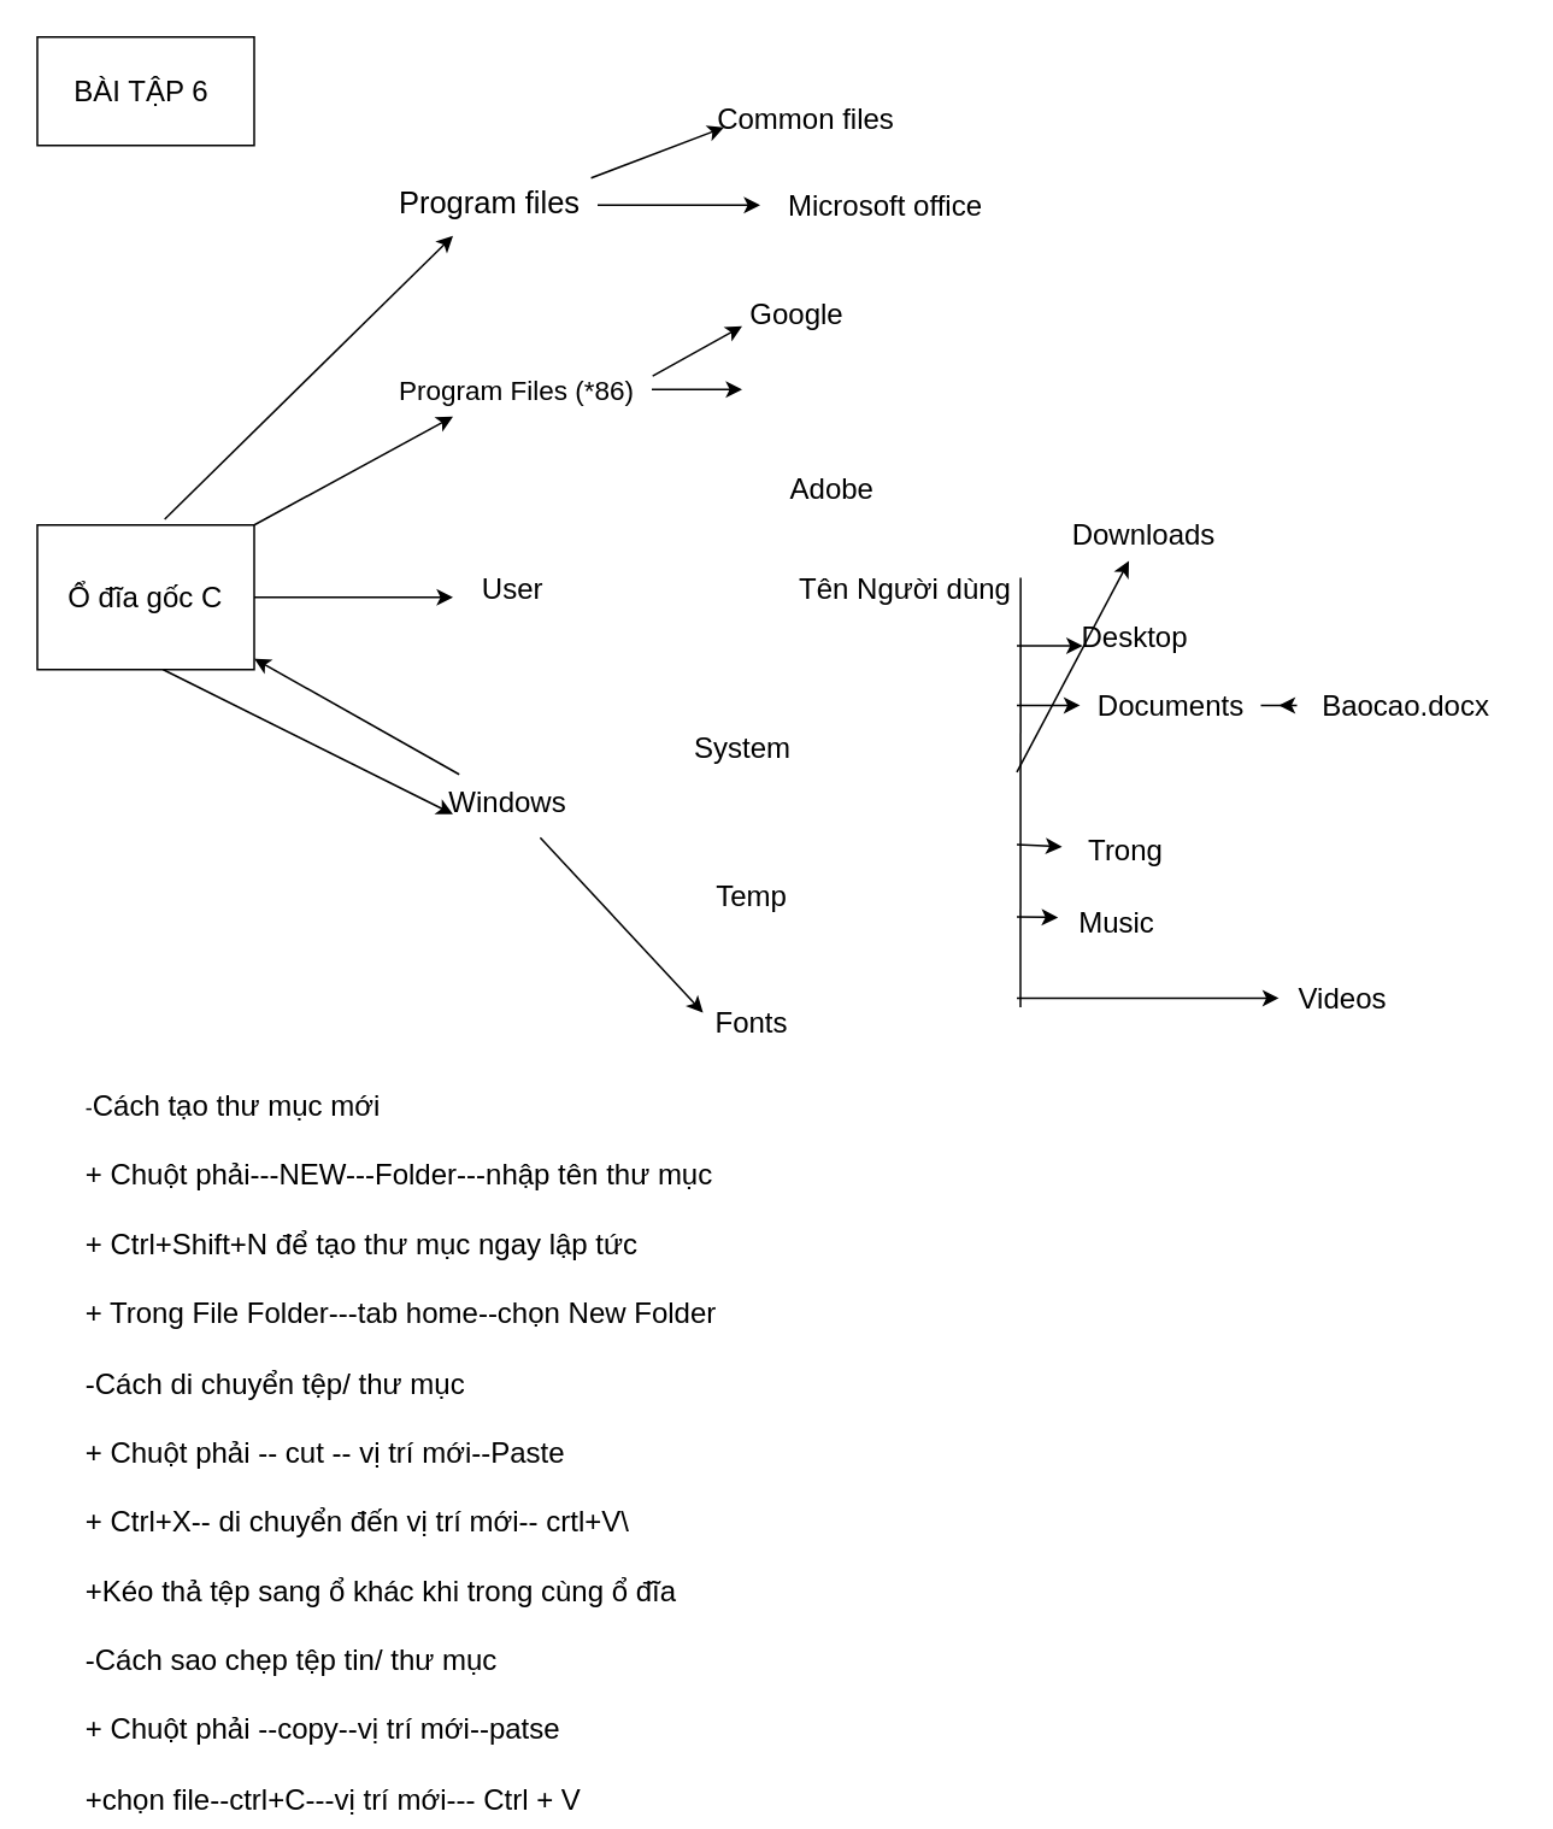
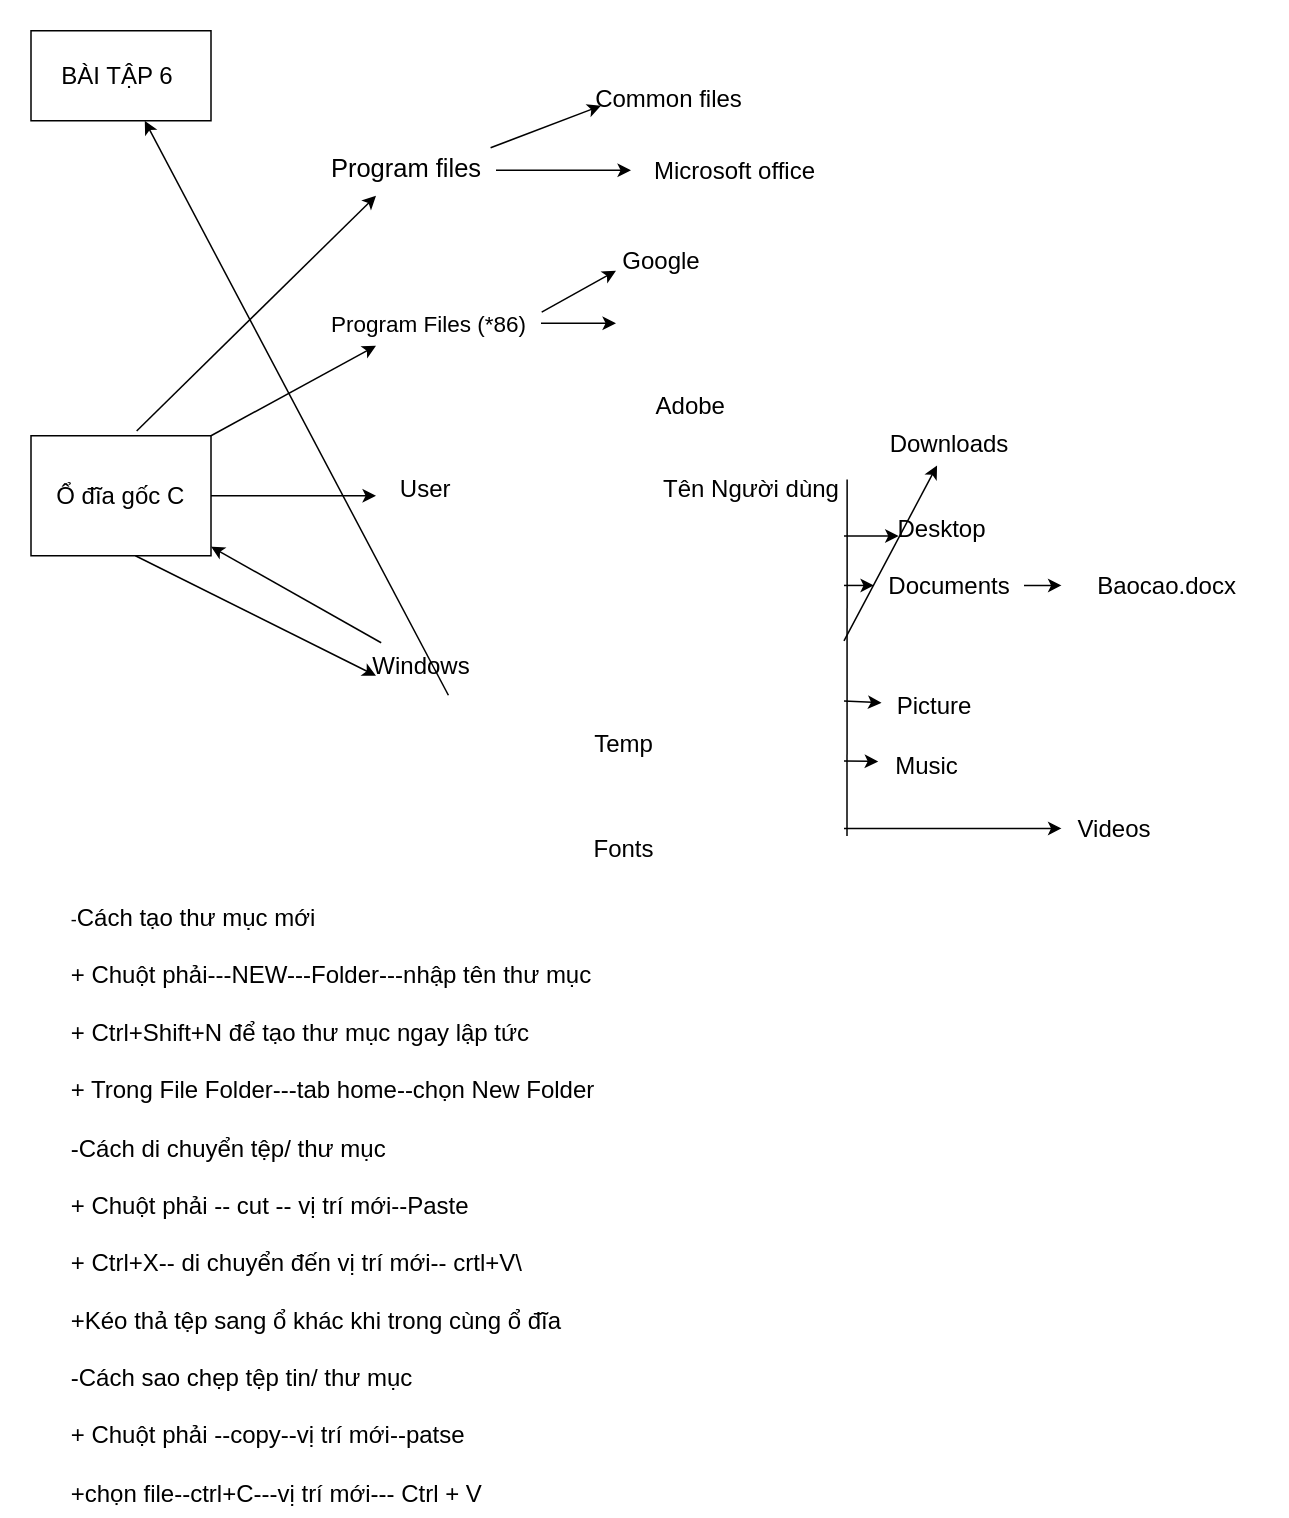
- <mxCell id="20" value="&lt;font style=&quot;font-size: 16px;&quot;&gt;Documents&lt;/font&gt;" style="text;html=1;align=center;verticalAlign=middle;resizable=0;points=[];autosize=1;strokeColor=none;fillColor=none;" vertex="1" parent="1"><mxGeometry x="597" y="374.8" width="100" height="30" as="geometry" /></mxCell>
+ <mxCell id="20" value="&lt;font style=&quot;font-size: 16px;&quot;&gt;Documents&lt;/font&gt;" style="text;html=1;align=center;verticalAlign=middle;resizable=0;points=[];autosize=1;strokeColor=none;fillColor=none;" vertex="1" parent="1"><mxGeometry x="582" y="374.8" width="100" height="30" as="geometry" /></mxCell>
- <mxCell id="35" value="&lt;font style=&quot;font-size: 16px;&quot;&gt;System&lt;/font&gt;" style="text;html=1;align=center;verticalAlign=middle;resizable=0;points=[];autosize=1;strokeColor=none;fillColor=none;" vertex="1" parent="1"><mxGeometry x="370" y="398" width="80" height="30" as="geometry" /></mxCell>
- <mxCell id="23" value="&lt;font style=&quot;font-size: 16px;&quot;&gt;Trong&lt;/font&gt;" style="text;html=1;align=center;verticalAlign=middle;resizable=0;points=[];autosize=1;strokeColor=none;fillColor=none;" vertex="1" parent="1"><mxGeometry x="587" y="454.8" width="70" height="30" as="geometry" /></mxCell>
+ <mxCell id="23" value="&lt;font style=&quot;font-size: 16px;&quot;&gt;Picture&lt;/font&gt;" style="text;html=1;align=center;verticalAlign=middle;resizable=0;points=[];autosize=1;strokeColor=none;fillColor=none;" vertex="1" parent="1"><mxGeometry x="587" y="454.8" width="70" height="30" as="geometry" /></mxCell>
- <mxCell id="41" value="" style="endArrow=classic;html=1;rounded=0;exitX=0.703;exitY=1.167;exitDx=0;exitDy=0;exitPerimeter=0;entryX=0.056;entryY=0.328;entryDx=0;entryDy=0;entryPerimeter=0;" edge="1" parent="1" source="34" target="36"><mxGeometry width="50" height="50" relative="1" as="geometry"><mxPoint x="360" y="450" as="sourcePoint" /><mxPoint x="410" y="400" as="targetPoint" /></mxGeometry></mxCell>
+ <mxCell id="41" value="" style="endArrow=classic;html=1;rounded=0;exitX=0.703;exitY=1.167;exitDx=0;exitDy=0;exitPerimeter=0;" edge="1" parent="1" source="34" target="38"><mxGeometry width="50" height="50" relative="1" as="geometry"><mxPoint x="360" y="450" as="sourcePoint" /><mxPoint x="410" y="400" as="targetPoint" /></mxGeometry></mxCell>
